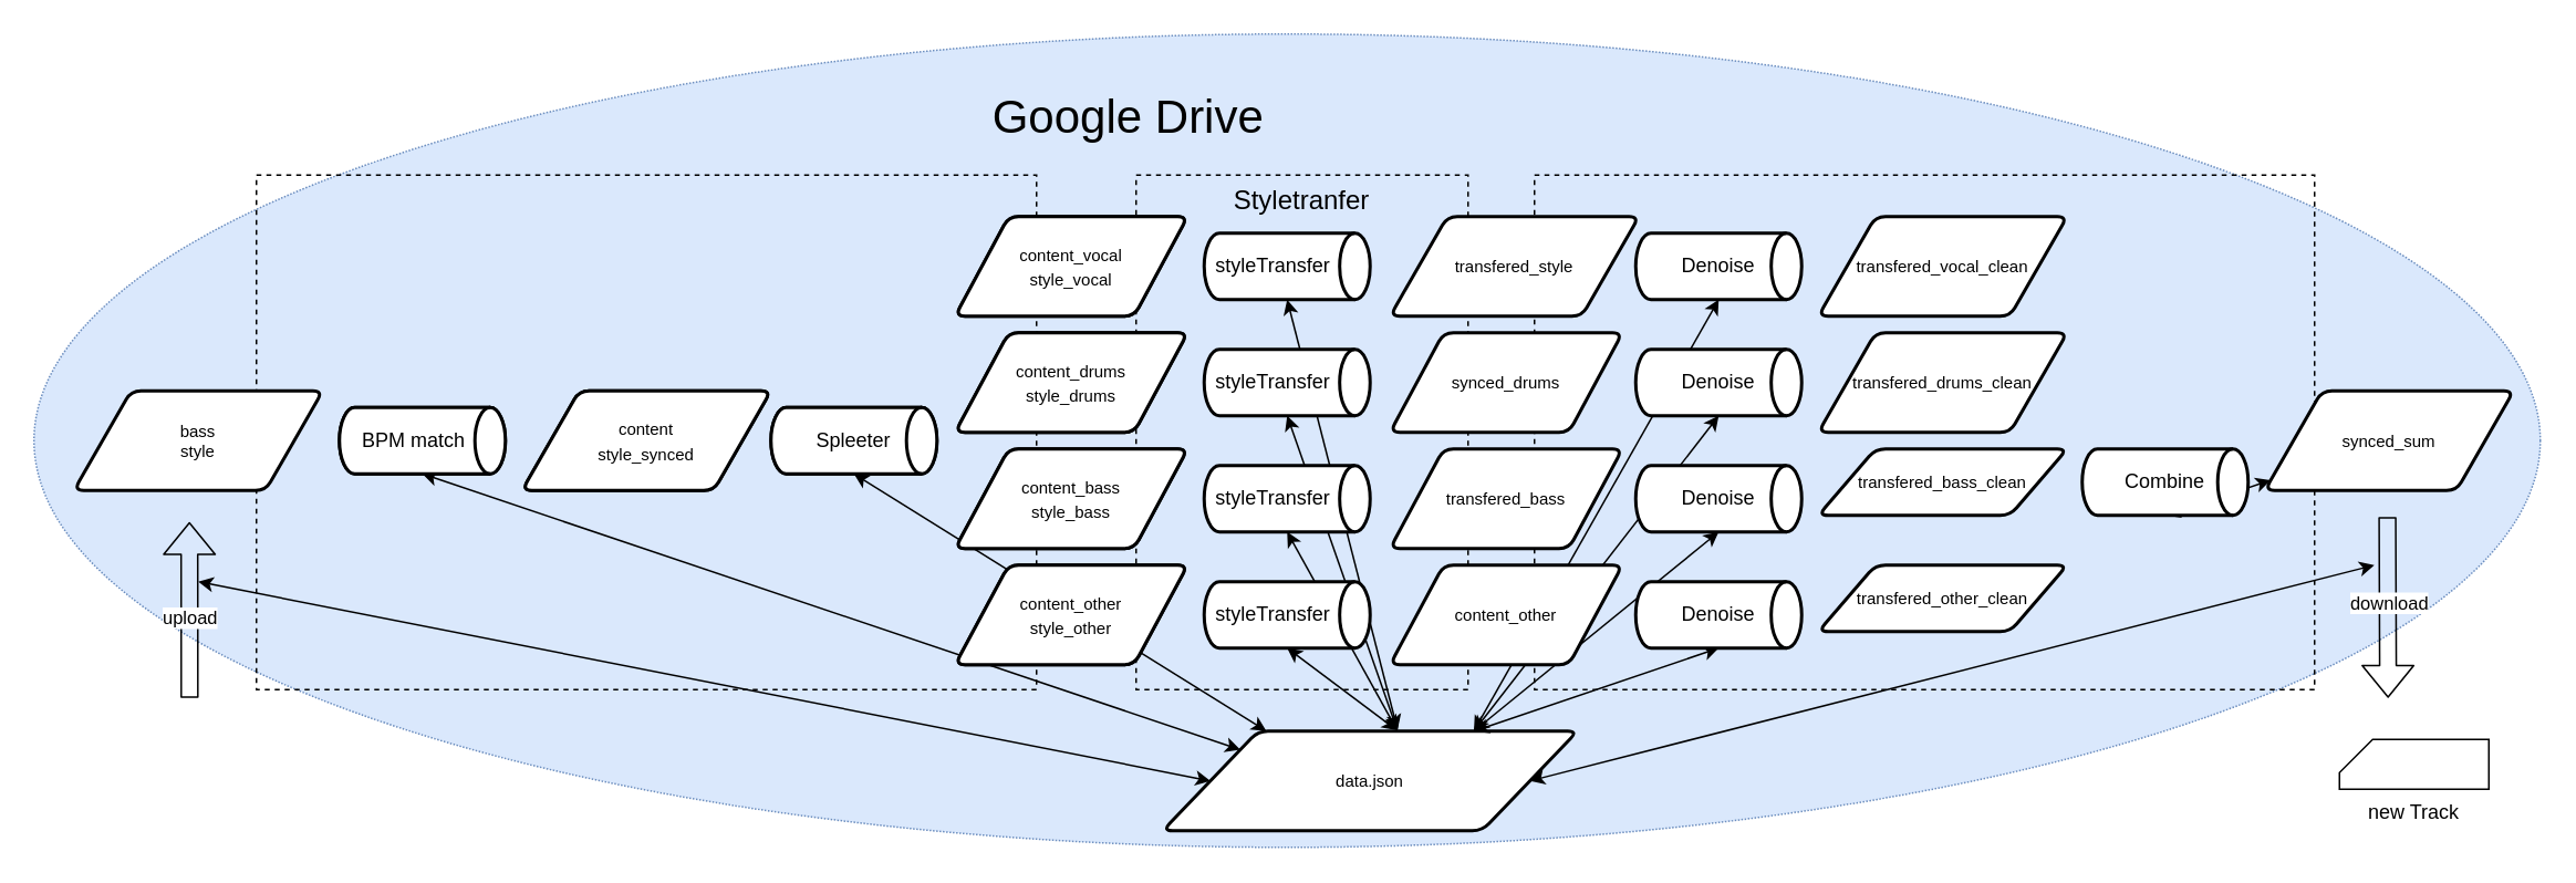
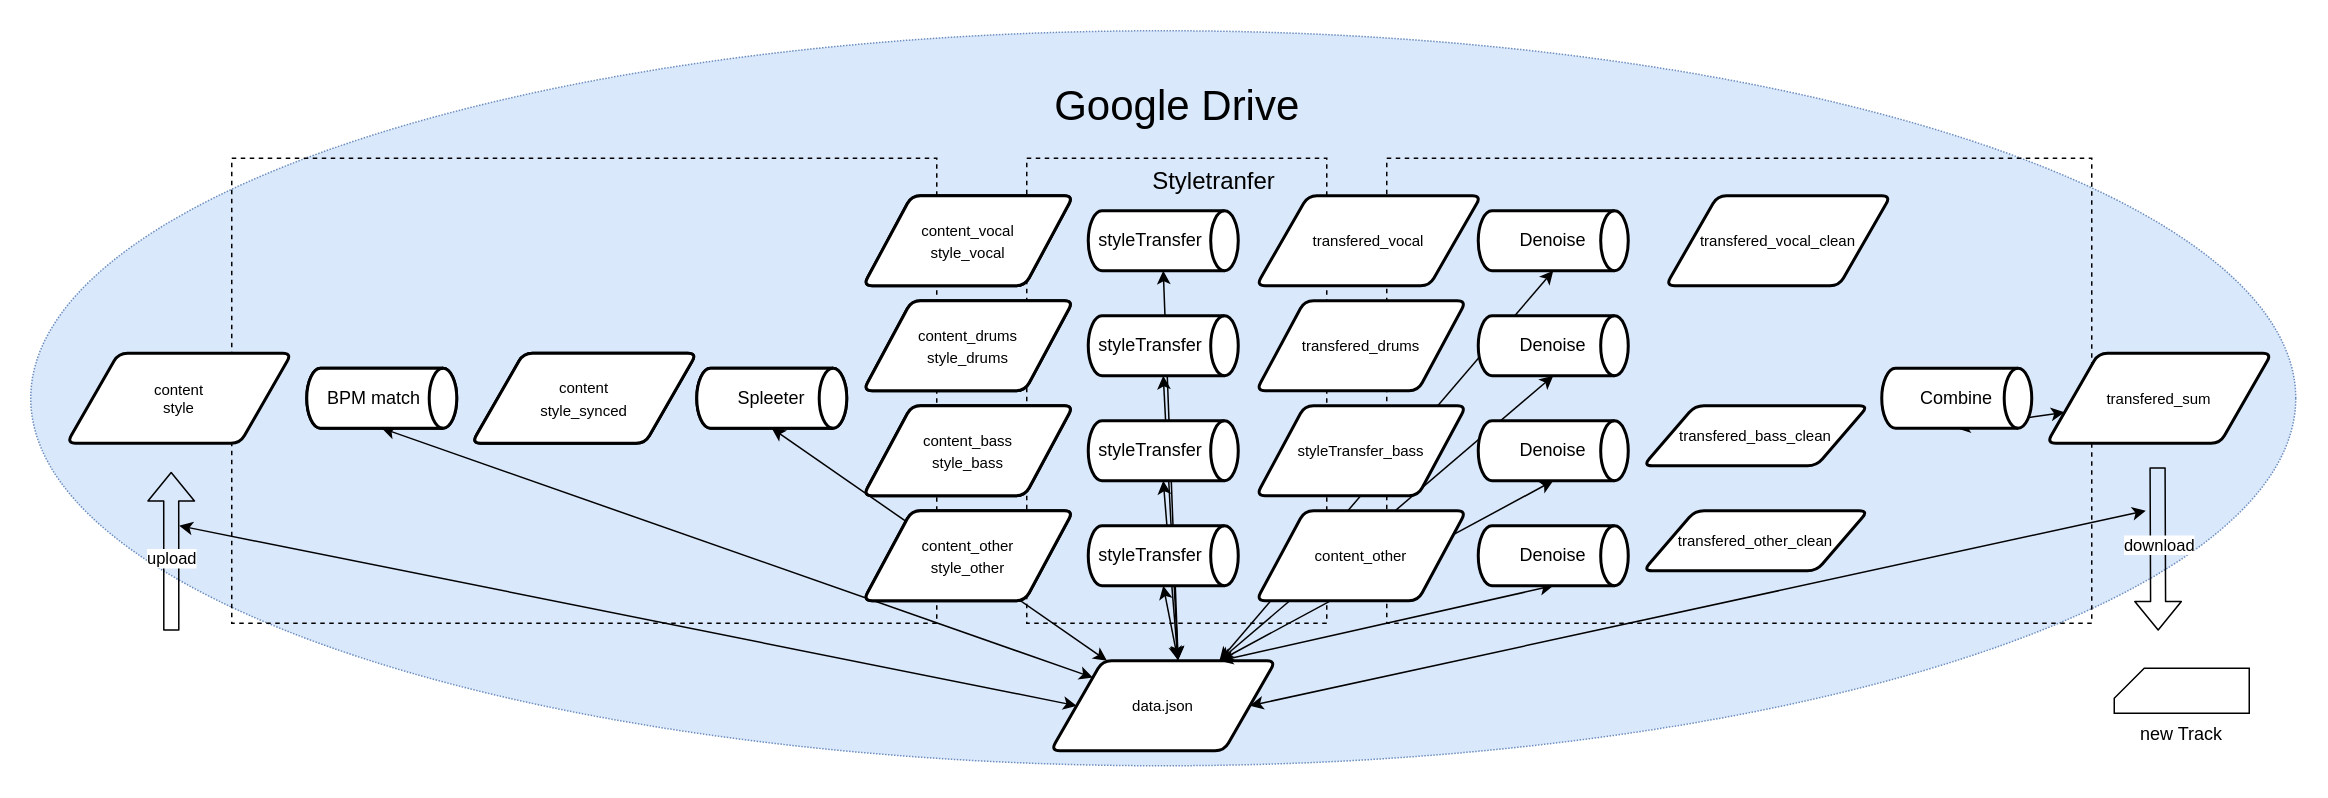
- <mxCell id="18" value="&lt;font style=&quot;font-size: 28px&quot;&gt;Google Drive&lt;/font&gt;" style="text;html=1;strokeColor=none;fillColor=none;align=center;verticalAlign=middle;whiteSpace=wrap;rounded=0;dashed=1;dashPattern=1 1;" vertex="1" parent="1"><mxGeometry x="579.5" y="60" width="199" height="20" as="geometry" /></mxCell>
+ <mxCell id="18" value="&lt;font style=&quot;font-size: 28px&quot;&gt;Google Drive&lt;/font&gt;" style="text;html=1;strokeColor=none;fillColor=none;align=center;verticalAlign=middle;whiteSpace=wrap;rounded=0;dashed=1;dashPattern=1 1;" vertex="1" parent="1"><mxGeometry x="684.5" y="60" width="199" height="20" as="geometry" /></mxCell>
- <mxCell id="19" value="&lt;font style=&quot;font-size: 16px&quot;&gt;Styletranfer&lt;/font&gt;" style="text;html=1;strokeColor=none;fillColor=none;align=center;verticalAlign=middle;whiteSpace=wrap;rounded=0;dashed=1;dashPattern=1 1;" vertex="1" parent="1"><mxGeometry x="764" y="110" width="40" height="20" as="geometry" /></mxCell>
+ <mxCell id="19" value="&lt;font style=&quot;font-size: 16px&quot;&gt;Styletranfer&lt;/font&gt;" style="text;html=1;strokeColor=none;fillColor=none;align=center;verticalAlign=middle;whiteSpace=wrap;rounded=0;dashed=1;dashPattern=1 1;" vertex="1" parent="1"><mxGeometry x="789" y="110" width="40" height="20" as="geometry" /></mxCell>
- <mxCell id="42" value="&lt;span style=&quot;font-size: 10px&quot;&gt;transfered_style&lt;/span&gt;" style="shape=parallelogram;html=1;strokeWidth=2;perimeter=parallelogramPerimeter;whiteSpace=wrap;rounded=1;arcSize=12;size=0.23;" vertex="1" parent="1"><mxGeometry x="837" y="130" width="150" height="60" as="geometry" /></mxCell>
+ <mxCell id="42" value="&lt;span style=&quot;font-size: 10px&quot;&gt;transfered_vocal&lt;/span&gt;" style="shape=parallelogram;html=1;strokeWidth=2;perimeter=parallelogramPerimeter;whiteSpace=wrap;rounded=1;arcSize=12;size=0.23;" vertex="1" parent="1"><mxGeometry x="837" y="130" width="150" height="60" as="geometry" /></mxCell>
- <mxCell id="47" value="&lt;span style=&quot;font-size: 10px&quot;&gt;transfered_vocal_clean&lt;/span&gt;" style="shape=parallelogram;html=1;strokeWidth=2;perimeter=parallelogramPerimeter;whiteSpace=wrap;rounded=1;arcSize=12;size=0.23;" vertex="1" parent="1"><mxGeometry x="1095" y="130" width="150" height="60" as="geometry" /></mxCell>
+ <mxCell id="47" value="&lt;span style=&quot;font-size: 10px&quot;&gt;transfered_vocal_clean&lt;/span&gt;" style="shape=parallelogram;html=1;strokeWidth=2;perimeter=parallelogramPerimeter;whiteSpace=wrap;rounded=1;arcSize=12;size=0.23;" vertex="1" parent="1"><mxGeometry x="1110" y="130" width="150" height="60" as="geometry" /></mxCell>
- <mxCell id="41" value="&lt;span style=&quot;font-size: 10px&quot;&gt;synced_drums&lt;/span&gt;" style="shape=parallelogram;html=1;strokeWidth=2;perimeter=parallelogramPerimeter;whiteSpace=wrap;rounded=1;arcSize=12;size=0.23;" vertex="1" parent="1"><mxGeometry x="837" y="200" width="140" height="60" as="geometry" /></mxCell>
+ <mxCell id="41" value="&lt;span style=&quot;font-size: 10px&quot;&gt;transfered_drums&lt;/span&gt;" style="shape=parallelogram;html=1;strokeWidth=2;perimeter=parallelogramPerimeter;whiteSpace=wrap;rounded=1;arcSize=12;size=0.23;" vertex="1" parent="1"><mxGeometry x="837" y="200" width="140" height="60" as="geometry" /></mxCell>
- <mxCell id="48" value="&lt;span style=&quot;font-size: 10px&quot;&gt;transfered_drums_clean&lt;/span&gt;" style="shape=parallelogram;html=1;strokeWidth=2;perimeter=parallelogramPerimeter;whiteSpace=wrap;rounded=1;arcSize=12;size=0.23;" vertex="1" parent="1"><mxGeometry x="1095" y="200" width="150" height="60" as="geometry" /></mxCell>
- <mxCell id="35" value="&lt;p style=&quot;line-height: 120% ; font-size: 10px&quot;&gt;bass&lt;br&gt;style&lt;/p&gt;" style="shape=parallelogram;html=1;strokeWidth=2;perimeter=parallelogramPerimeter;whiteSpace=wrap;rounded=1;arcSize=12;size=0.23;" vertex="1" parent="1"><mxGeometry x="44" y="235" width="150" height="60" as="geometry" /></mxCell>
+ <mxCell id="35" value="&lt;p style=&quot;line-height: 120% ; font-size: 10px&quot;&gt;content&lt;br&gt;style&lt;/p&gt;" style="shape=parallelogram;html=1;strokeWidth=2;perimeter=parallelogramPerimeter;whiteSpace=wrap;rounded=1;arcSize=12;size=0.23;" vertex="1" parent="1"><mxGeometry x="44" y="235" width="150" height="60" as="geometry" /></mxCell>
- <mxCell id="52" value="&lt;span style=&quot;font-size: 10px&quot;&gt;synced_sum&lt;/span&gt;" style="shape=parallelogram;html=1;strokeWidth=2;perimeter=parallelogramPerimeter;whiteSpace=wrap;rounded=1;arcSize=12;size=0.23;" vertex="1" parent="1"><mxGeometry x="1364" y="235" width="150" height="60" as="geometry" /></mxCell>
+ <mxCell id="52" value="&lt;span style=&quot;font-size: 10px&quot;&gt;transfered_sum&lt;/span&gt;" style="shape=parallelogram;html=1;strokeWidth=2;perimeter=parallelogramPerimeter;whiteSpace=wrap;rounded=1;arcSize=12;size=0.23;" vertex="1" parent="1"><mxGeometry x="1364" y="235" width="150" height="60" as="geometry" /></mxCell>
- <mxCell id="51" value="Combine" style="strokeWidth=2;html=1;shape=mxgraph.flowchart.direct_data;whiteSpace=wrap;" vertex="1" parent="1"><mxGeometry x="1254" y="270" width="100" height="40" as="geometry" /></mxCell>
+ <mxCell id="51" value="Combine" style="strokeWidth=2;html=1;shape=mxgraph.flowchart.direct_data;whiteSpace=wrap;" vertex="1" parent="1"><mxGeometry x="1254" y="245" width="100" height="40" as="geometry" /></mxCell>
- <mxCell id="40" value="&lt;span style=&quot;font-size: 10px&quot;&gt;transfered_bass&lt;/span&gt;" style="shape=parallelogram;html=1;strokeWidth=2;perimeter=parallelogramPerimeter;whiteSpace=wrap;rounded=1;arcSize=12;size=0.23;" vertex="1" parent="1"><mxGeometry x="837" y="270" width="140" height="60" as="geometry" /></mxCell>
+ <mxCell id="40" value="&lt;span style=&quot;font-size: 10px&quot;&gt;styleTransfer_bass&lt;/span&gt;" style="shape=parallelogram;html=1;strokeWidth=2;perimeter=parallelogramPerimeter;whiteSpace=wrap;rounded=1;arcSize=12;size=0.23;" vertex="1" parent="1"><mxGeometry x="837" y="270" width="140" height="60" as="geometry" /></mxCell>
- <mxCell id="20" value="&lt;span style=&quot;font-size: 10px&quot;&gt;data.json&lt;/span&gt;" style="shape=parallelogram;html=1;strokeWidth=2;perimeter=parallelogramPerimeter;whiteSpace=wrap;rounded=1;arcSize=12;size=0.23;" vertex="1" parent="1"><mxGeometry x="700" y="440" width="250" height="60" as="geometry" /></mxCell>
+ <mxCell id="20" value="&lt;span style=&quot;font-size: 10px&quot;&gt;data.json&lt;/span&gt;" style="shape=parallelogram;html=1;strokeWidth=2;perimeter=parallelogramPerimeter;whiteSpace=wrap;rounded=1;arcSize=12;size=0.23;" vertex="1" parent="1"><mxGeometry x="700" y="440" width="150" height="60" as="geometry" /></mxCell>
